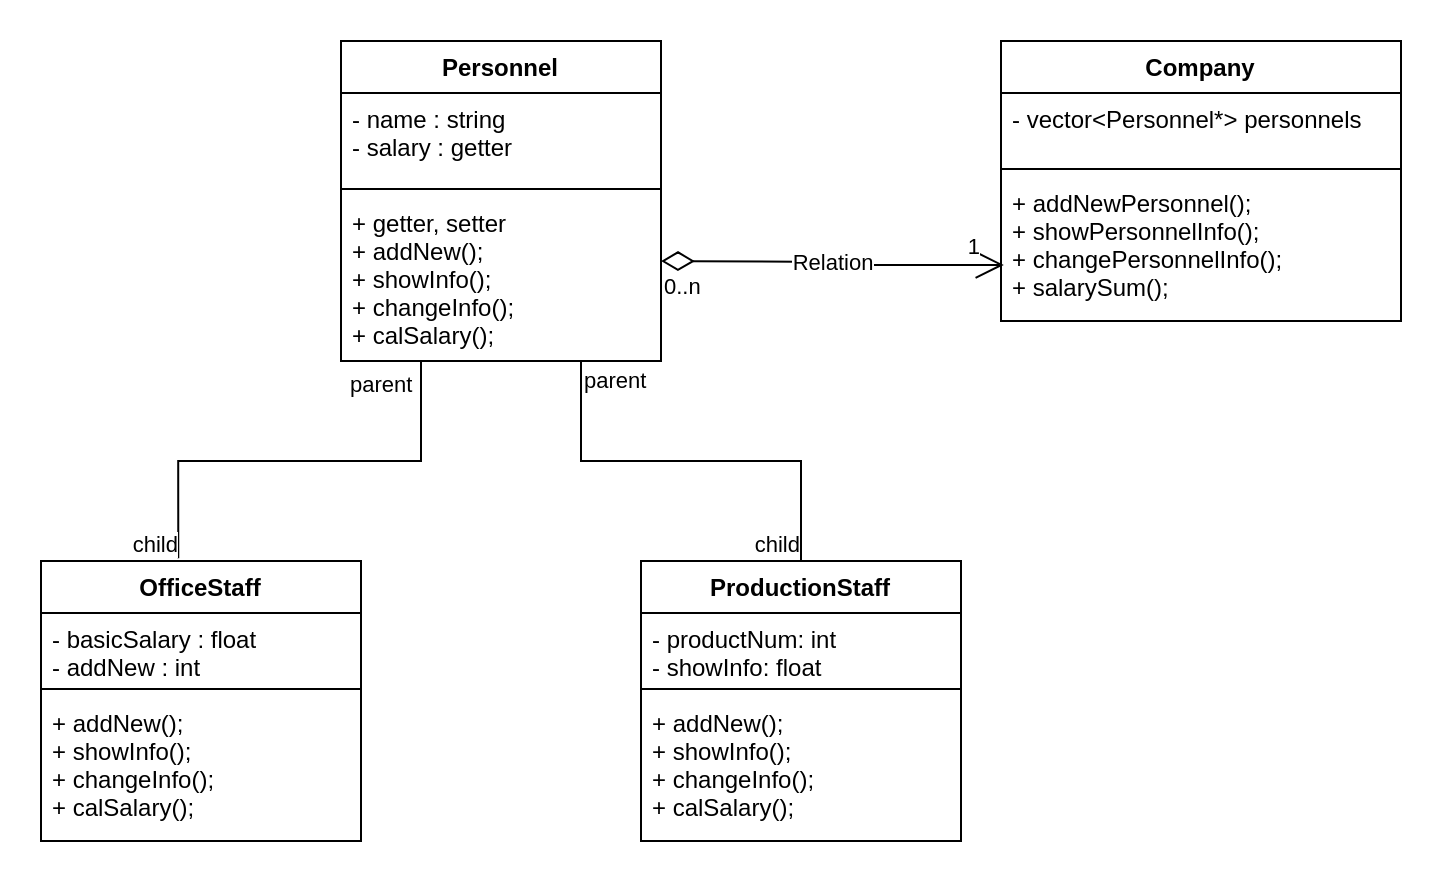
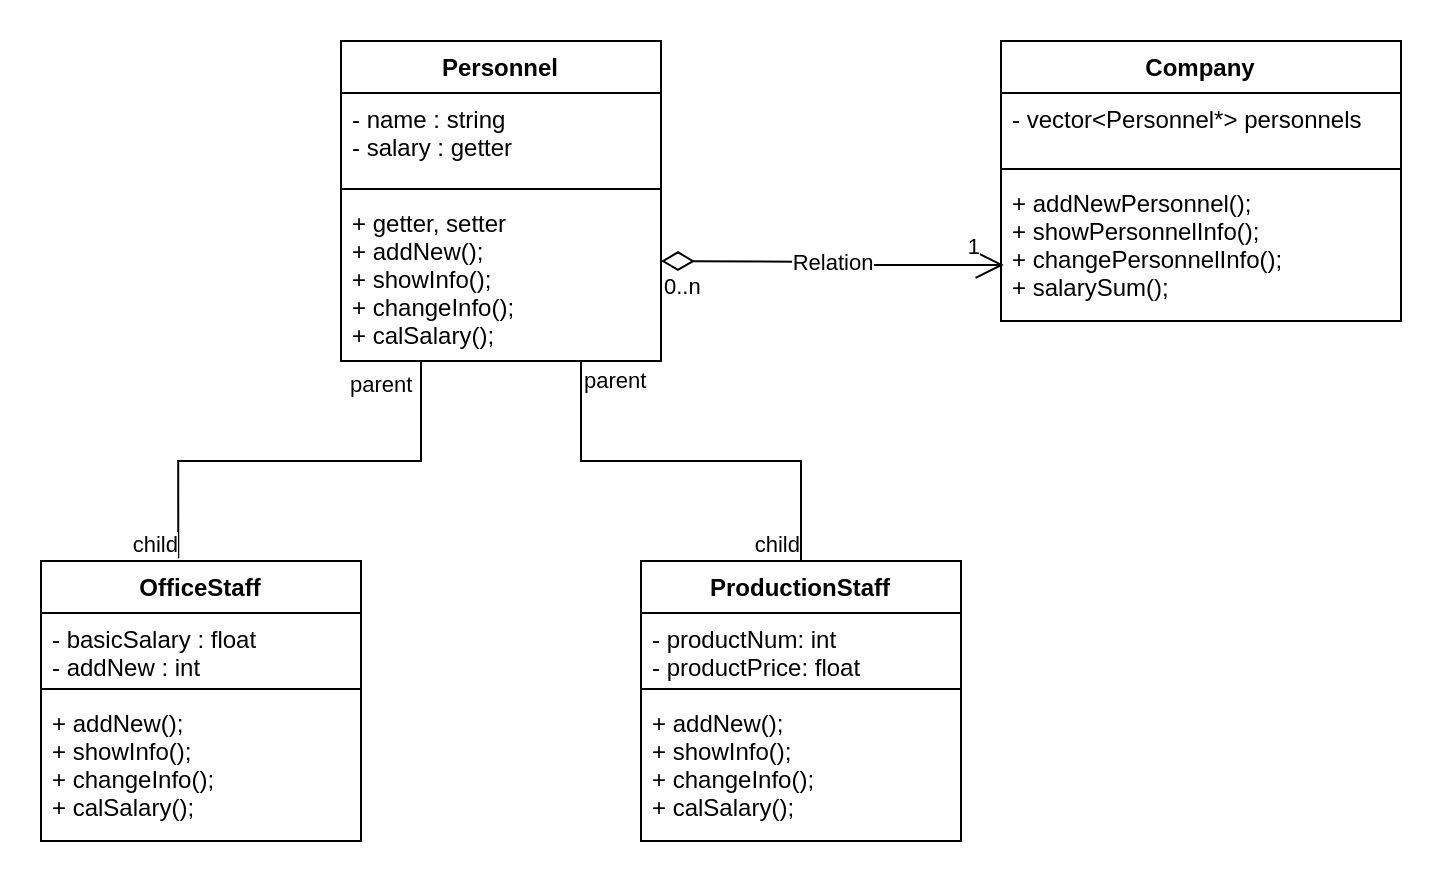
- <mxCell id="11" value="- productNum: int&#10;- showInfo: float" style="text;strokeColor=none;fillColor=none;align=left;verticalAlign=top;spacingLeft=4;spacingRight=4;overflow=hidden;rotatable=0;points=[[0,0.5],[1,0.5]];portConstraint=eastwest;" vertex="1" parent="10"><mxGeometry y="26" width="160" height="34" as="geometry" /></mxCell>
+ <mxCell id="11" value="- productNum: int&#10;- productPrice: float" style="text;strokeColor=none;fillColor=none;align=left;verticalAlign=top;spacingLeft=4;spacingRight=4;overflow=hidden;rotatable=0;points=[[0,0.5],[1,0.5]];portConstraint=eastwest;" vertex="1" parent="10"><mxGeometry y="26" width="160" height="34" as="geometry" /></mxCell>
